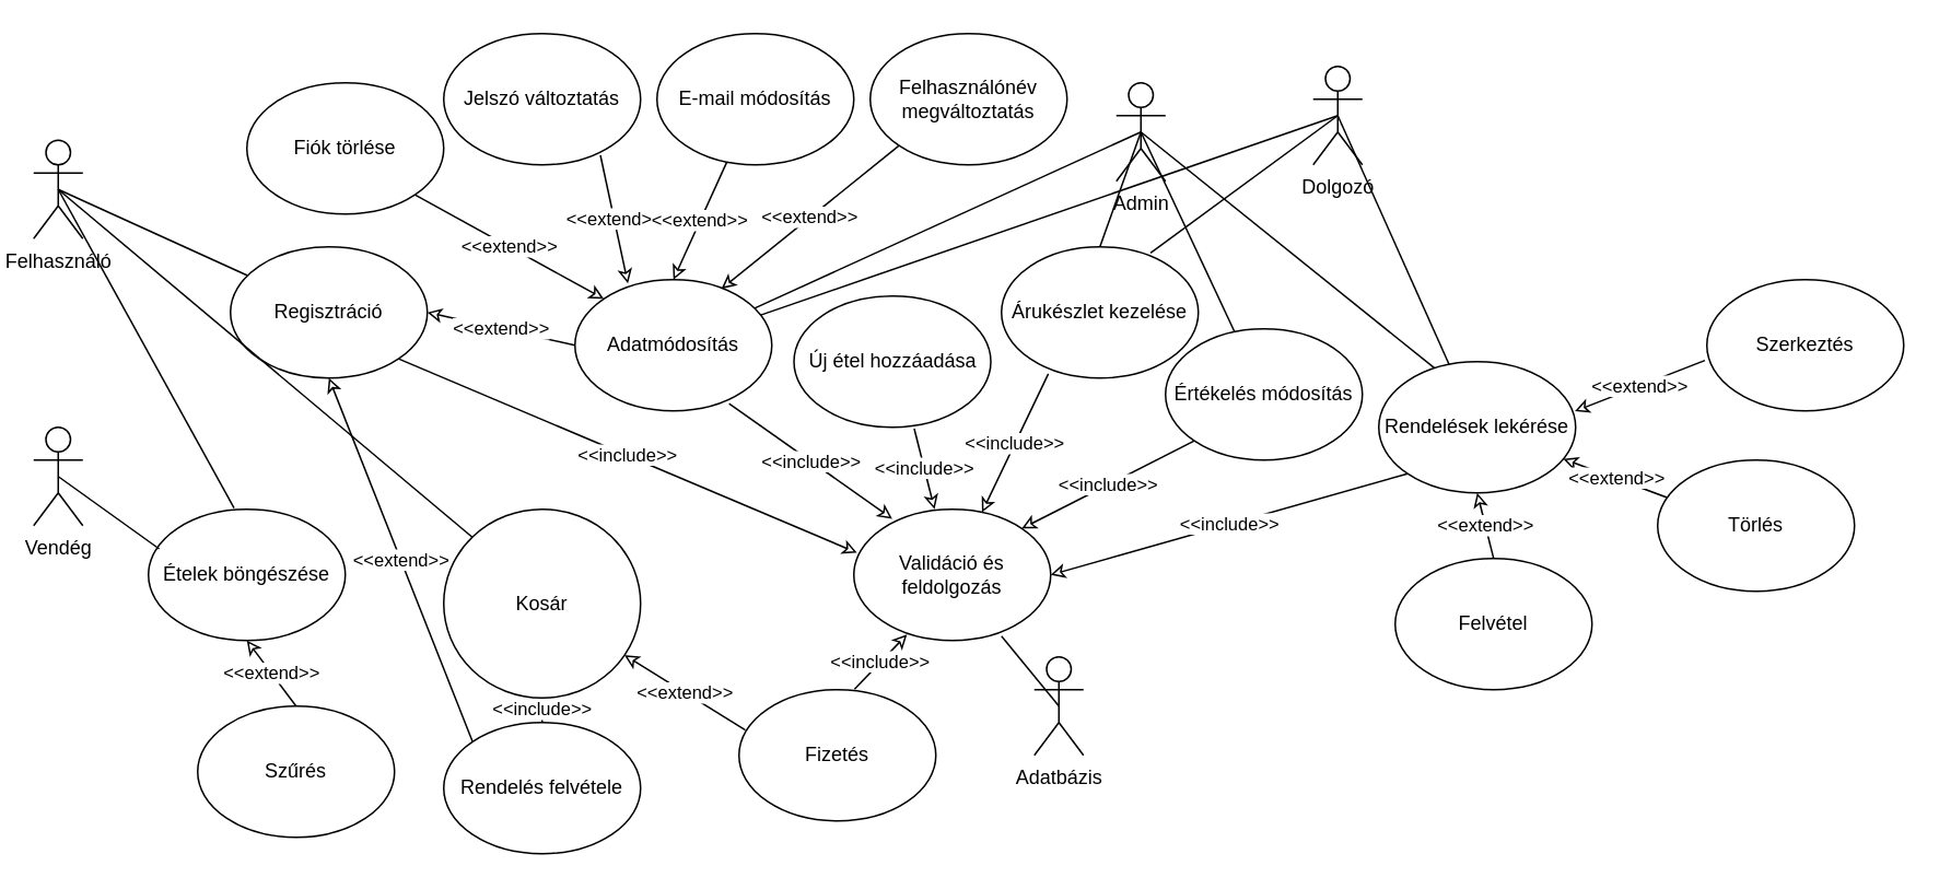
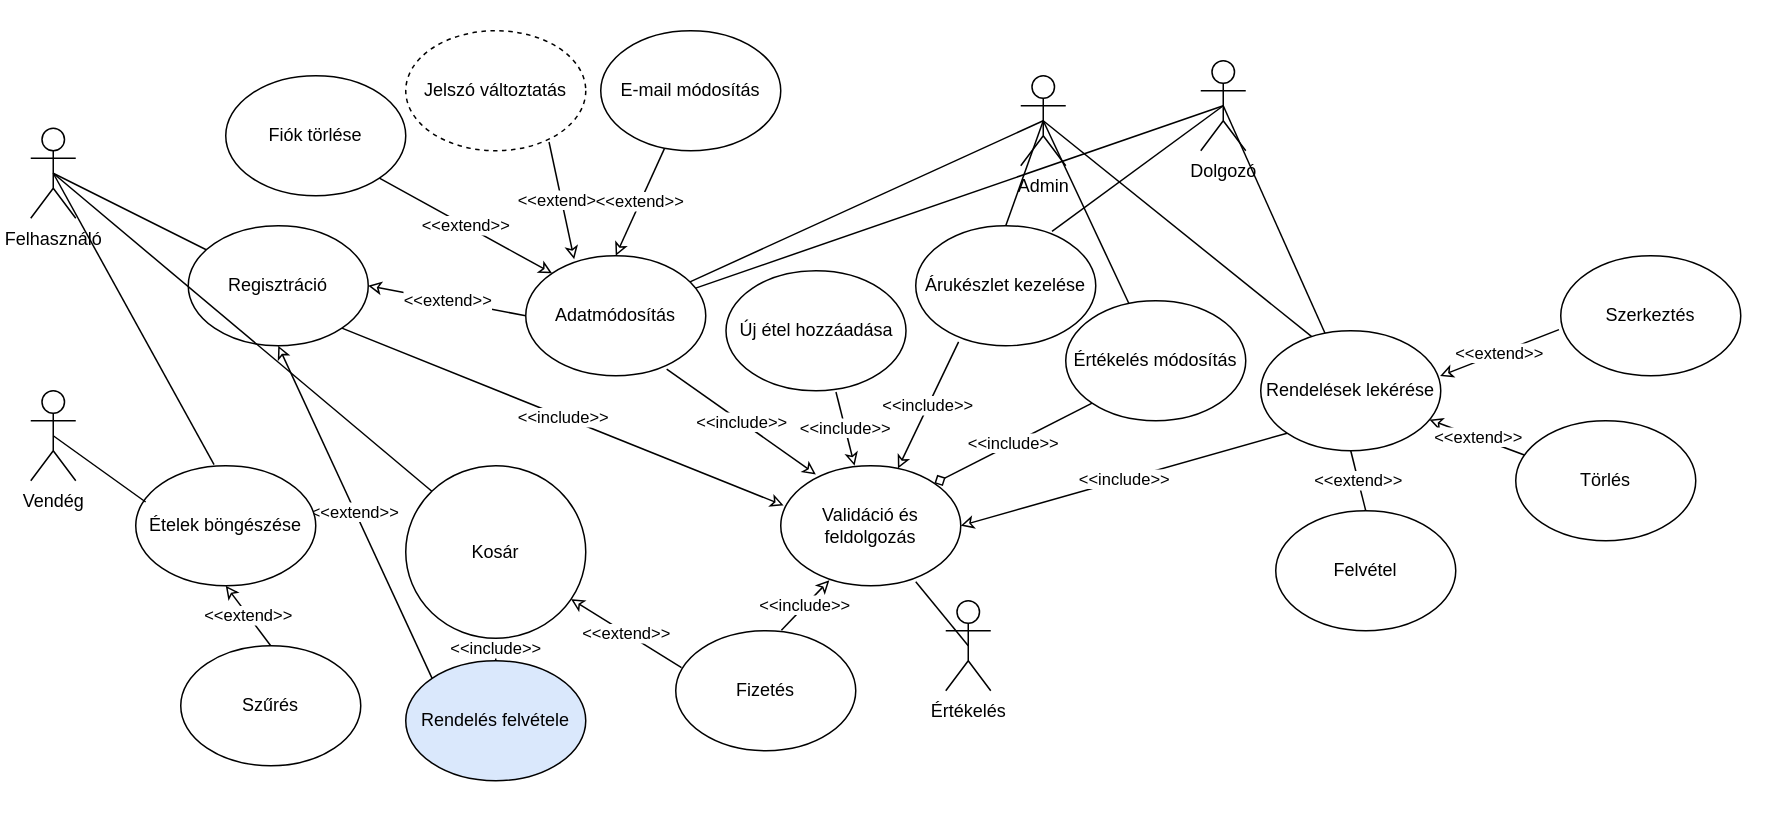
- <mxCell id="35" value="Jelszó változtatás" style="ellipse;whiteSpace=wrap;html=1;" vertex="1" parent="1"><mxGeometry x="270" y="20" width="120" height="80" as="geometry" /></mxCell>
+ <mxCell id="35" value="Jelszó változtatás" style="ellipse;whiteSpace=wrap;html=1;dashed=1;" vertex="1" parent="1"><mxGeometry x="270" y="20" width="120" height="80" as="geometry" /></mxCell>
- <mxCell id="43" value="Felhasználónév megváltoztatás" style="ellipse;whiteSpace=wrap;html=1;" vertex="1" parent="1"><mxGeometry x="530" y="20" width="120" height="80" as="geometry" /></mxCell>
- <mxCell id="42" value="&amp;lt;&amp;lt;extend&amp;gt;&amp;gt;" style="edgeStyle=none;rounded=0;orthogonalLoop=1;jettySize=auto;html=1;exitX=0;exitY=1;exitDx=0;exitDy=0;entryX=0.744;entryY=0.07;entryDx=0;entryDy=0;entryPerimeter=0;endArrow=classic;endFill=0;" edge="1" parent="1" source="43" target="22"><mxGeometry relative="1" as="geometry" /></mxCell>
- <mxCell id="5" value="Regisztráció" style="ellipse;whiteSpace=wrap;html=1;" parent="1" vertex="1"><mxGeometry x="140" y="150" width="120" height="80" as="geometry" /></mxCell>
+ <mxCell id="5" value="Regisztráció" style="ellipse;whiteSpace=wrap;html=1;" parent="1" vertex="1"><mxGeometry x="125" y="150" width="120" height="80" as="geometry" /></mxCell>
- <mxCell id="48" value="&amp;lt;&amp;lt;extend&amp;gt;&amp;gt;" style="edgeStyle=none;rounded=0;orthogonalLoop=1;jettySize=auto;html=1;exitX=0.5;exitY=0;exitDx=0;exitDy=0;endArrow=classic;endFill=0;entryX=0.5;entryY=1;entryDx=0;entryDy=0;" edge="1" parent="1" source="49" target="41"><mxGeometry relative="1" as="geometry"><mxPoint x="920" y="300" as="targetPoint" /></mxGeometry></mxCell>
+ <mxCell id="48" value="&amp;lt;&amp;lt;extend&amp;gt;&amp;gt;" style="edgeStyle=none;rounded=0;orthogonalLoop=1;jettySize=auto;html=1;exitX=0.5;exitY=0;exitDx=0;exitDy=0;endArrow=none;endFill=0;entryX=0.5;entryY=1;entryDx=0;entryDy=0;" edge="1" parent="1" source="49" target="41"><mxGeometry relative="1" as="geometry"><mxPoint x="920" y="300" as="targetPoint" /></mxGeometry></mxCell>
- <mxCell id="56" value="&amp;lt;&amp;lt;include&amp;gt;&amp;gt;" style="edgeStyle=none;rounded=0;orthogonalLoop=1;jettySize=auto;html=1;exitX=0;exitY=1;exitDx=0;exitDy=0;entryX=1;entryY=0;entryDx=0;entryDy=0;endArrow=classic;endFill=0;" edge="1" parent="1" source="57" target="29"><mxGeometry relative="1" as="geometry" /></mxCell>
+ <mxCell id="56" value="&amp;lt;&amp;lt;include&amp;gt;&amp;gt;" style="edgeStyle=none;rounded=0;orthogonalLoop=1;jettySize=auto;html=1;exitX=0;exitY=1;exitDx=0;exitDy=0;entryX=1;entryY=0;entryDx=0;entryDy=0;endArrow=diamond;endFill=0;" edge="1" parent="1" source="57" target="29"><mxGeometry relative="1" as="geometry" /></mxCell>
- <mxCell id="11" value="Adatbázis" style="shape=umlActor;verticalLabelPosition=bottom;verticalAlign=top;html=1;outlineConnect=0;" parent="1" vertex="1"><mxGeometry x="630" y="400" width="30" height="60" as="geometry" /></mxCell>
+ <mxCell id="11" value="Értékelés" style="shape=umlActor;verticalLabelPosition=bottom;verticalAlign=top;html=1;outlineConnect=0;" parent="1" vertex="1"><mxGeometry x="630" y="400" width="30" height="60" as="geometry" /></mxCell>
- <mxCell id="3" value="Rendelés felvétele" style="ellipse;whiteSpace=wrap;html=1;" parent="1" vertex="1"><mxGeometry x="270" y="440" width="120" height="80" as="geometry" /></mxCell>
+ <mxCell id="3" value="Rendelés felvétele" style="ellipse;whiteSpace=wrap;html=1;fillColor=#dae8fc;" parent="1" vertex="1"><mxGeometry x="270" y="440" width="120" height="80" as="geometry" /></mxCell>
